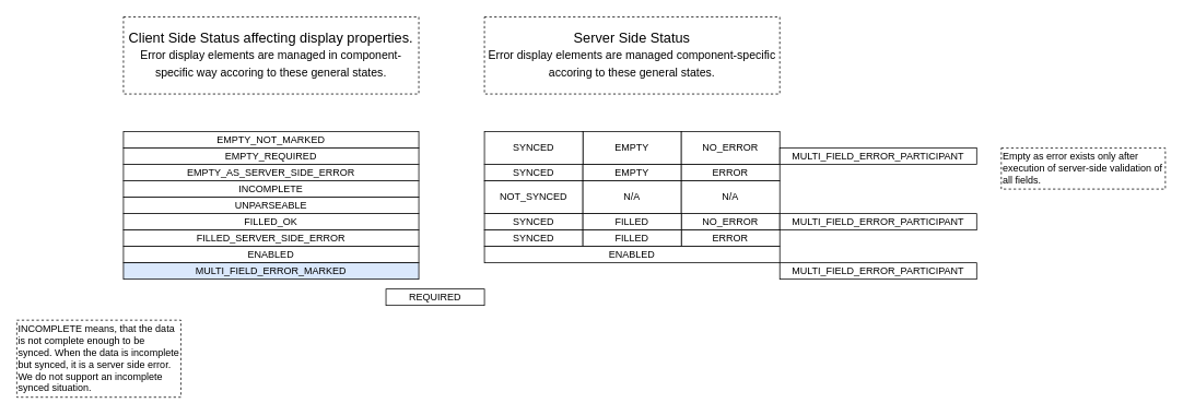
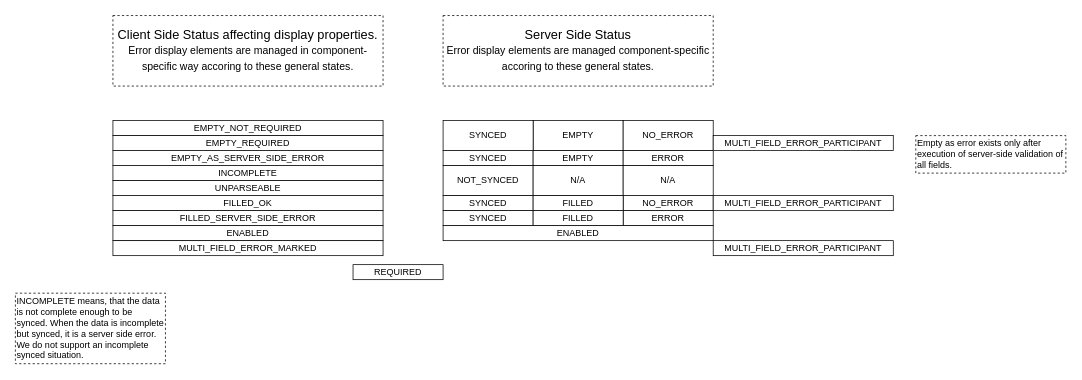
- <mxCell id="12" value="EMPTY_NOT_MARKED" style="rounded=0;whiteSpace=wrap;html=1;" parent="1" vertex="1"><mxGeometry x="150" y="160" width="360" height="20" as="geometry" /></mxCell>
+ <mxCell id="12" value="EMPTY_NOT_REQUIRED" style="rounded=0;whiteSpace=wrap;html=1;" parent="1" vertex="1"><mxGeometry x="150" y="160" width="360" height="20" as="geometry" /></mxCell>
- <mxCell id="27" value="MULTI_FIELD_ERROR_MARKED" style="rounded=0;whiteSpace=wrap;html=1;fillColor=#dae8fc;" parent="1" vertex="1"><mxGeometry x="150" y="320" width="360" height="20" as="geometry" /></mxCell>
+ <mxCell id="27" value="MULTI_FIELD_ERROR_MARKED" style="rounded=0;whiteSpace=wrap;html=1;" parent="1" vertex="1"><mxGeometry x="150" y="320" width="360" height="20" as="geometry" /></mxCell>
